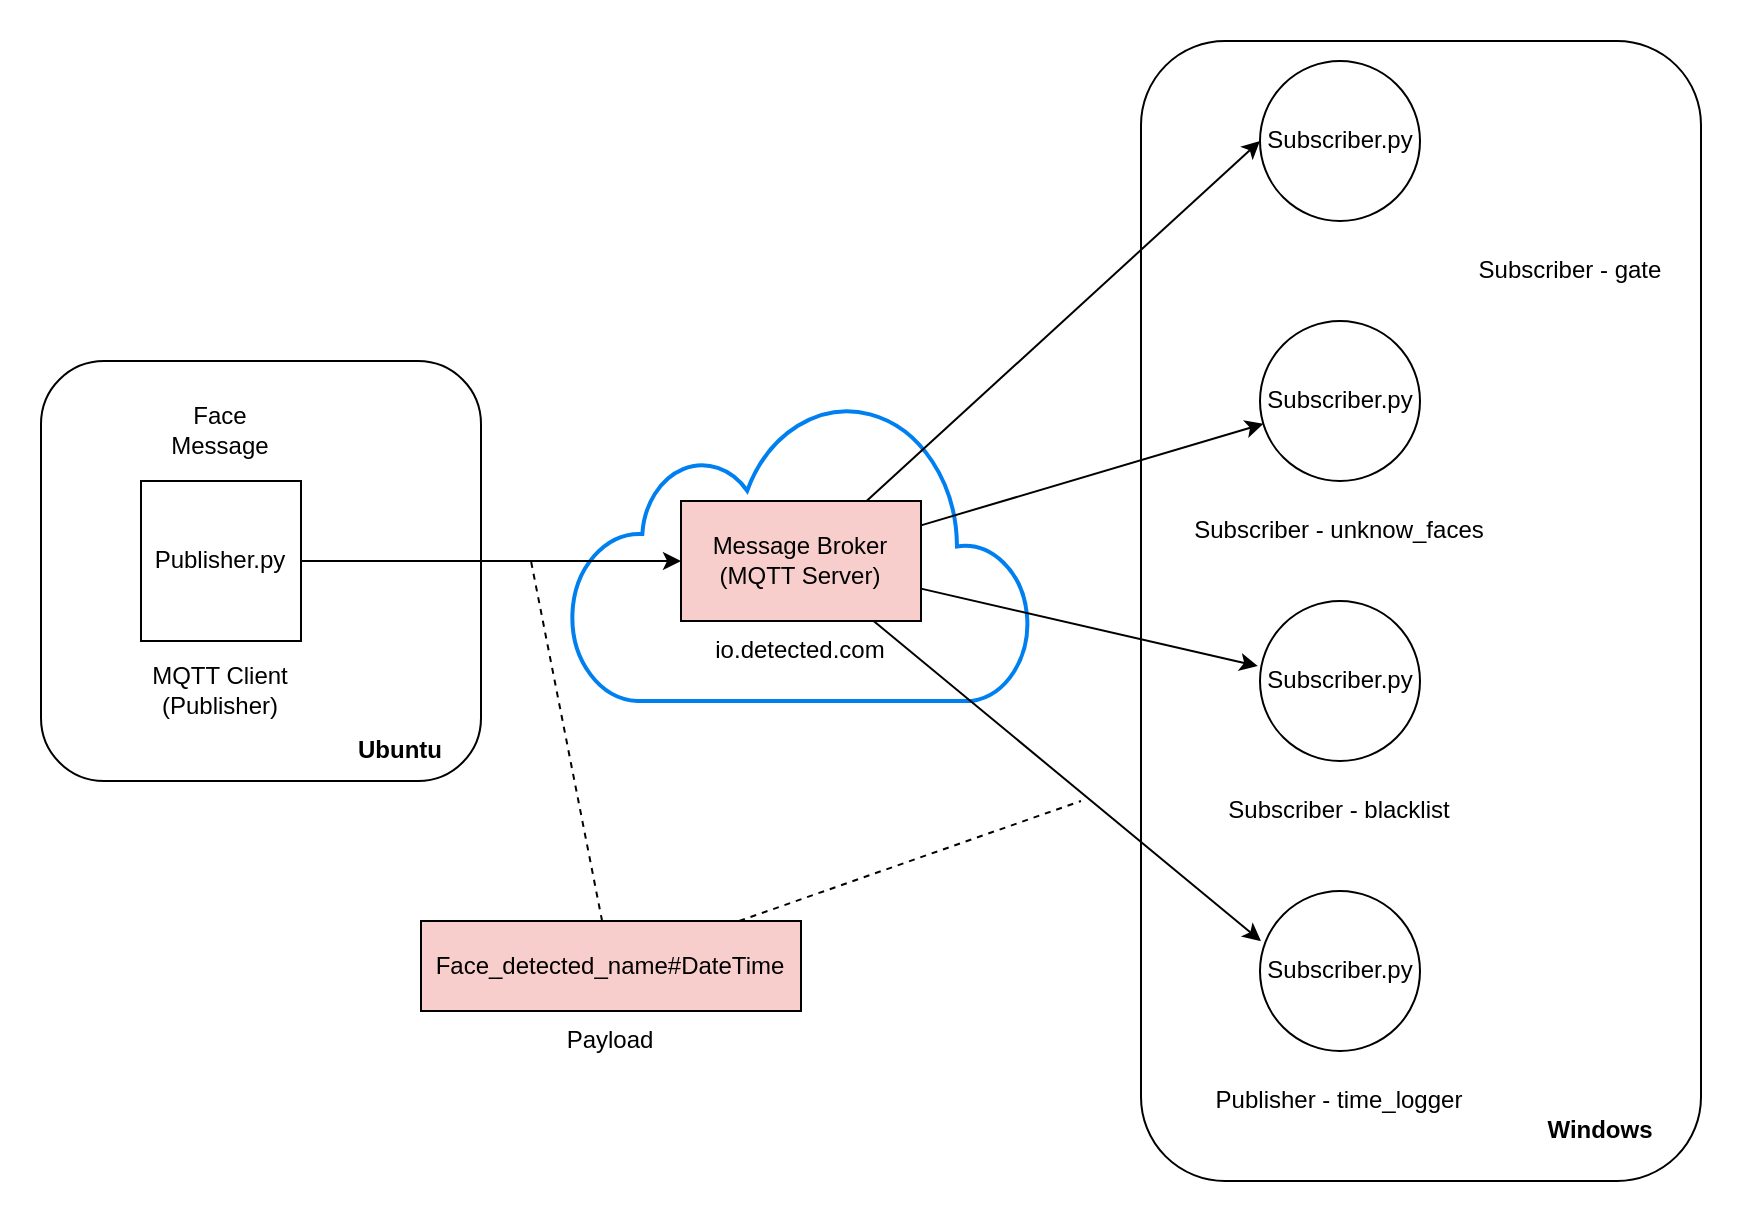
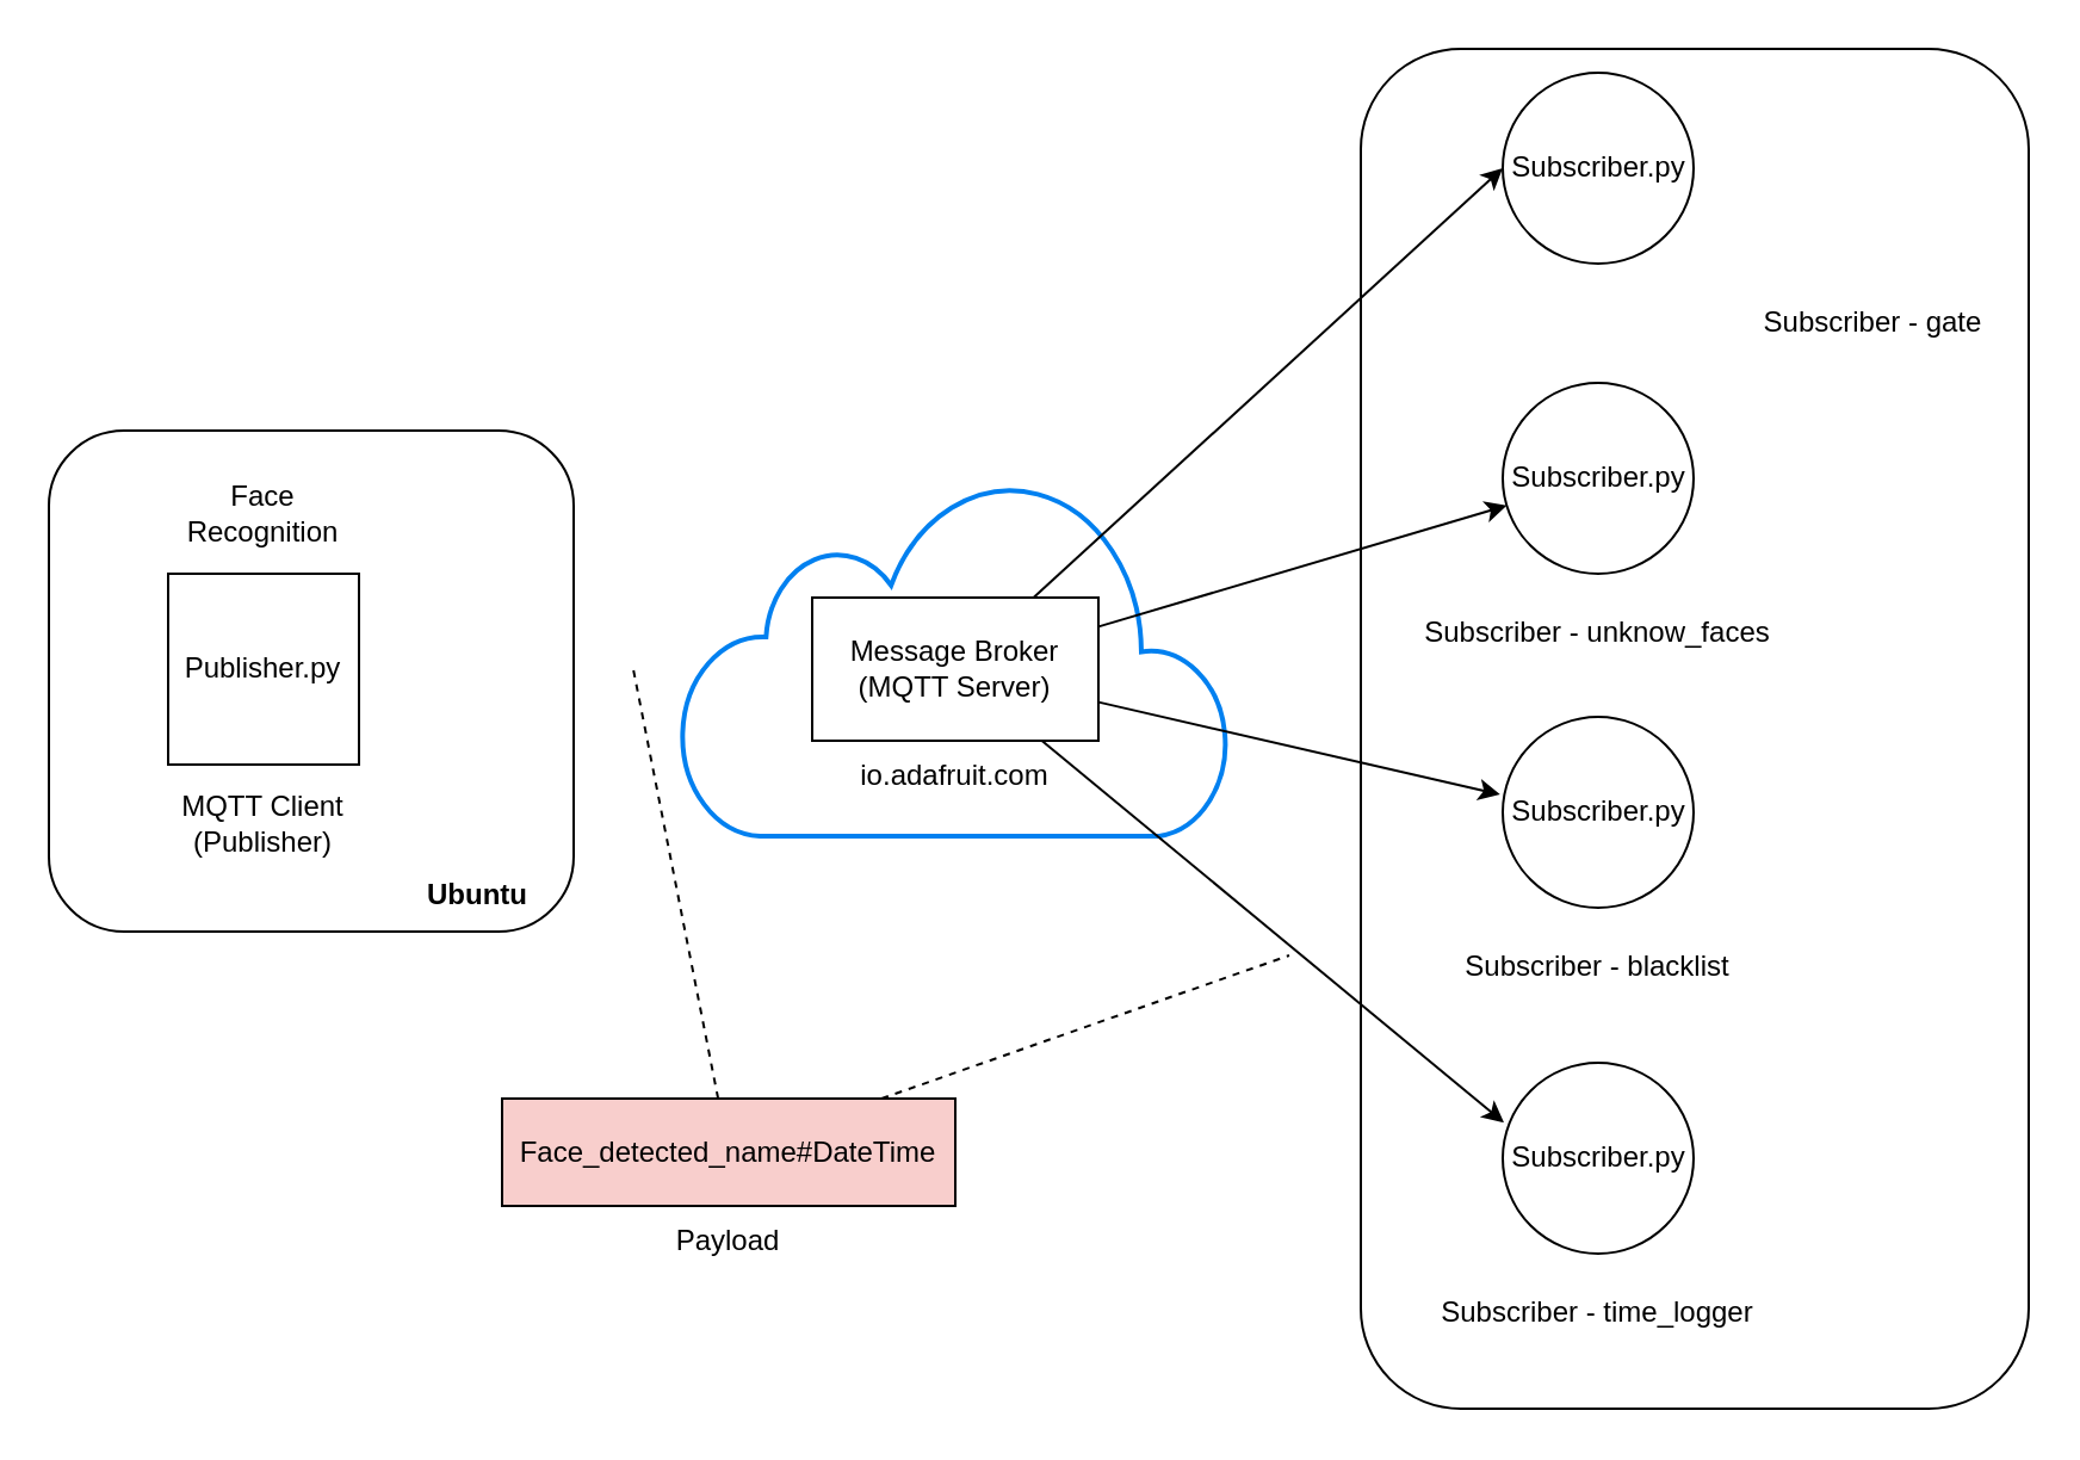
- <mxCell id="5" value="Face Message" style="text;html=1;strokeColor=none;fillColor=none;align=center;verticalAlign=middle;whiteSpace=wrap;rounded=0;" vertex="1" parent="1"><mxGeometry x="80" y="200" width="60" height="30" as="geometry" /></mxCell>
+ <mxCell id="5" value="Face Recognition" style="text;html=1;strokeColor=none;fillColor=none;align=center;verticalAlign=middle;whiteSpace=wrap;rounded=0;" vertex="1" parent="1"><mxGeometry x="80" y="200" width="60" height="30" as="geometry" /></mxCell>
- <mxCell id="22" style="edgeStyle=orthogonalEdgeStyle;rounded=0;orthogonalLoop=1;jettySize=auto;html=1;" edge="1" parent="1" source="4" target="16"><mxGeometry relative="1" as="geometry" /></mxCell>
- <mxCell id="16" value="Message Broker (MQTT Server)" style="rounded=0;whiteSpace=wrap;html=1;fillColor=#f8cecc;" vertex="1" parent="1"><mxGeometry x="340" y="250" width="120" height="60" as="geometry" /></mxCell>
+ <mxCell id="16" value="Message Broker (MQTT Server)" style="rounded=0;whiteSpace=wrap;html=1;" vertex="1" parent="1"><mxGeometry x="340" y="250" width="120" height="60" as="geometry" /></mxCell>
- <mxCell id="17" value="io.detected.com" style="text;html=1;strokeColor=none;fillColor=none;align=center;verticalAlign=middle;whiteSpace=wrap;rounded=0;" vertex="1" parent="1"><mxGeometry x="335" y="310" width="130" height="30" as="geometry" /></mxCell>
+ <mxCell id="17" value="io.adafruit.com" style="text;html=1;strokeColor=none;fillColor=none;align=center;verticalAlign=middle;whiteSpace=wrap;rounded=0;" vertex="1" parent="1"><mxGeometry x="335" y="310" width="130" height="30" as="geometry" /></mxCell>
- <mxCell id="15" value="Publisher - time_logger" style="text;html=1;strokeColor=none;fillColor=none;align=center;verticalAlign=middle;whiteSpace=wrap;rounded=0;" vertex="1" parent="1"><mxGeometry x="602" y="535" width="135" height="30" as="geometry" /></mxCell>
+ <mxCell id="15" value="Subscriber - time_logger" style="text;html=1;strokeColor=none;fillColor=none;align=center;verticalAlign=middle;whiteSpace=wrap;rounded=0;" vertex="1" parent="1"><mxGeometry x="602" y="535" width="135" height="30" as="geometry" /></mxCell>
- <mxCell id="24" value="&lt;b&gt;Windows&lt;/b&gt;" style="text;html=1;strokeColor=none;fillColor=none;align=center;verticalAlign=middle;whiteSpace=wrap;rounded=0;" vertex="1" parent="1"><mxGeometry x="770" y="550" width="60" height="30" as="geometry" /></mxCell>
